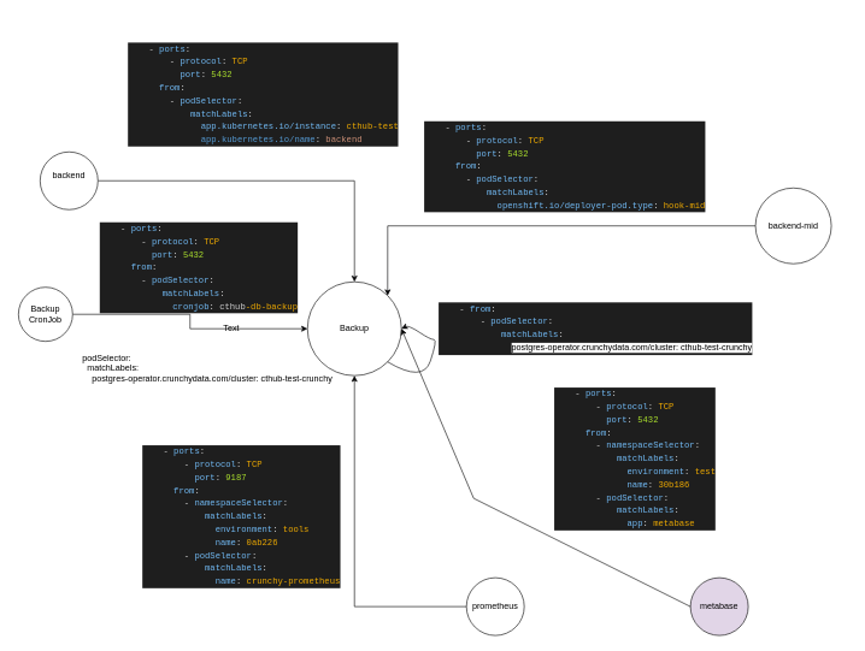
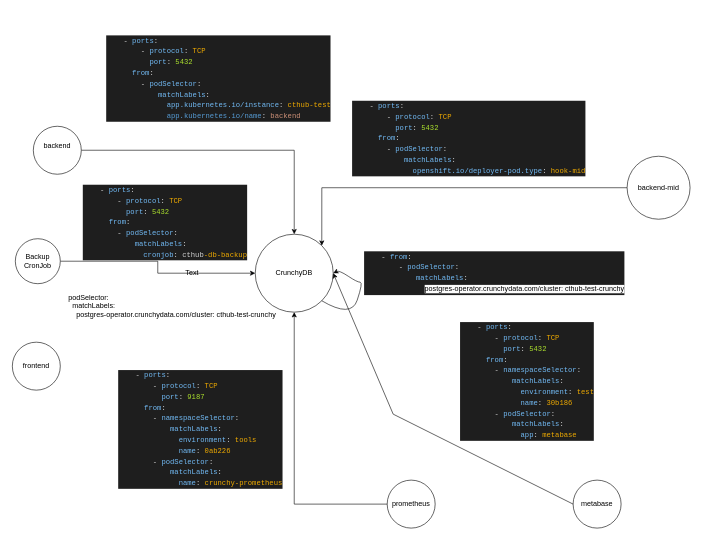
- <mxCell id="5" value="Backup" style="ellipse;whiteSpace=wrap;html=1;aspect=fixed;" parent="1" vertex="1"><mxGeometry x="425" y="390" width="130" height="130" as="geometry" /></mxCell>
+ <mxCell id="5" value="CrunchyDB" style="ellipse;whiteSpace=wrap;html=1;aspect=fixed;" parent="1" vertex="1"><mxGeometry x="425" y="390" width="130" height="130" as="geometry" /></mxCell>
+ <mxCell id="2" value="frontend" style="ellipse;whiteSpace=wrap;html=1;aspect=fixed;" parent="1" vertex="1"><mxGeometry x="20" y="570" width="80" height="80" as="geometry" /></mxCell>
- <mxCell id="11" value="metabase" style="ellipse;whiteSpace=wrap;html=1;aspect=fixed;fillColor=#e1d5e7;" parent="1" vertex="1"><mxGeometry x="955" y="800" width="80" height="80" as="geometry" /></mxCell>
+ <mxCell id="11" value="metabase" style="ellipse;whiteSpace=wrap;html=1;aspect=fixed;" parent="1" vertex="1"><mxGeometry x="955" y="800" width="80" height="80" as="geometry" /></mxCell>
